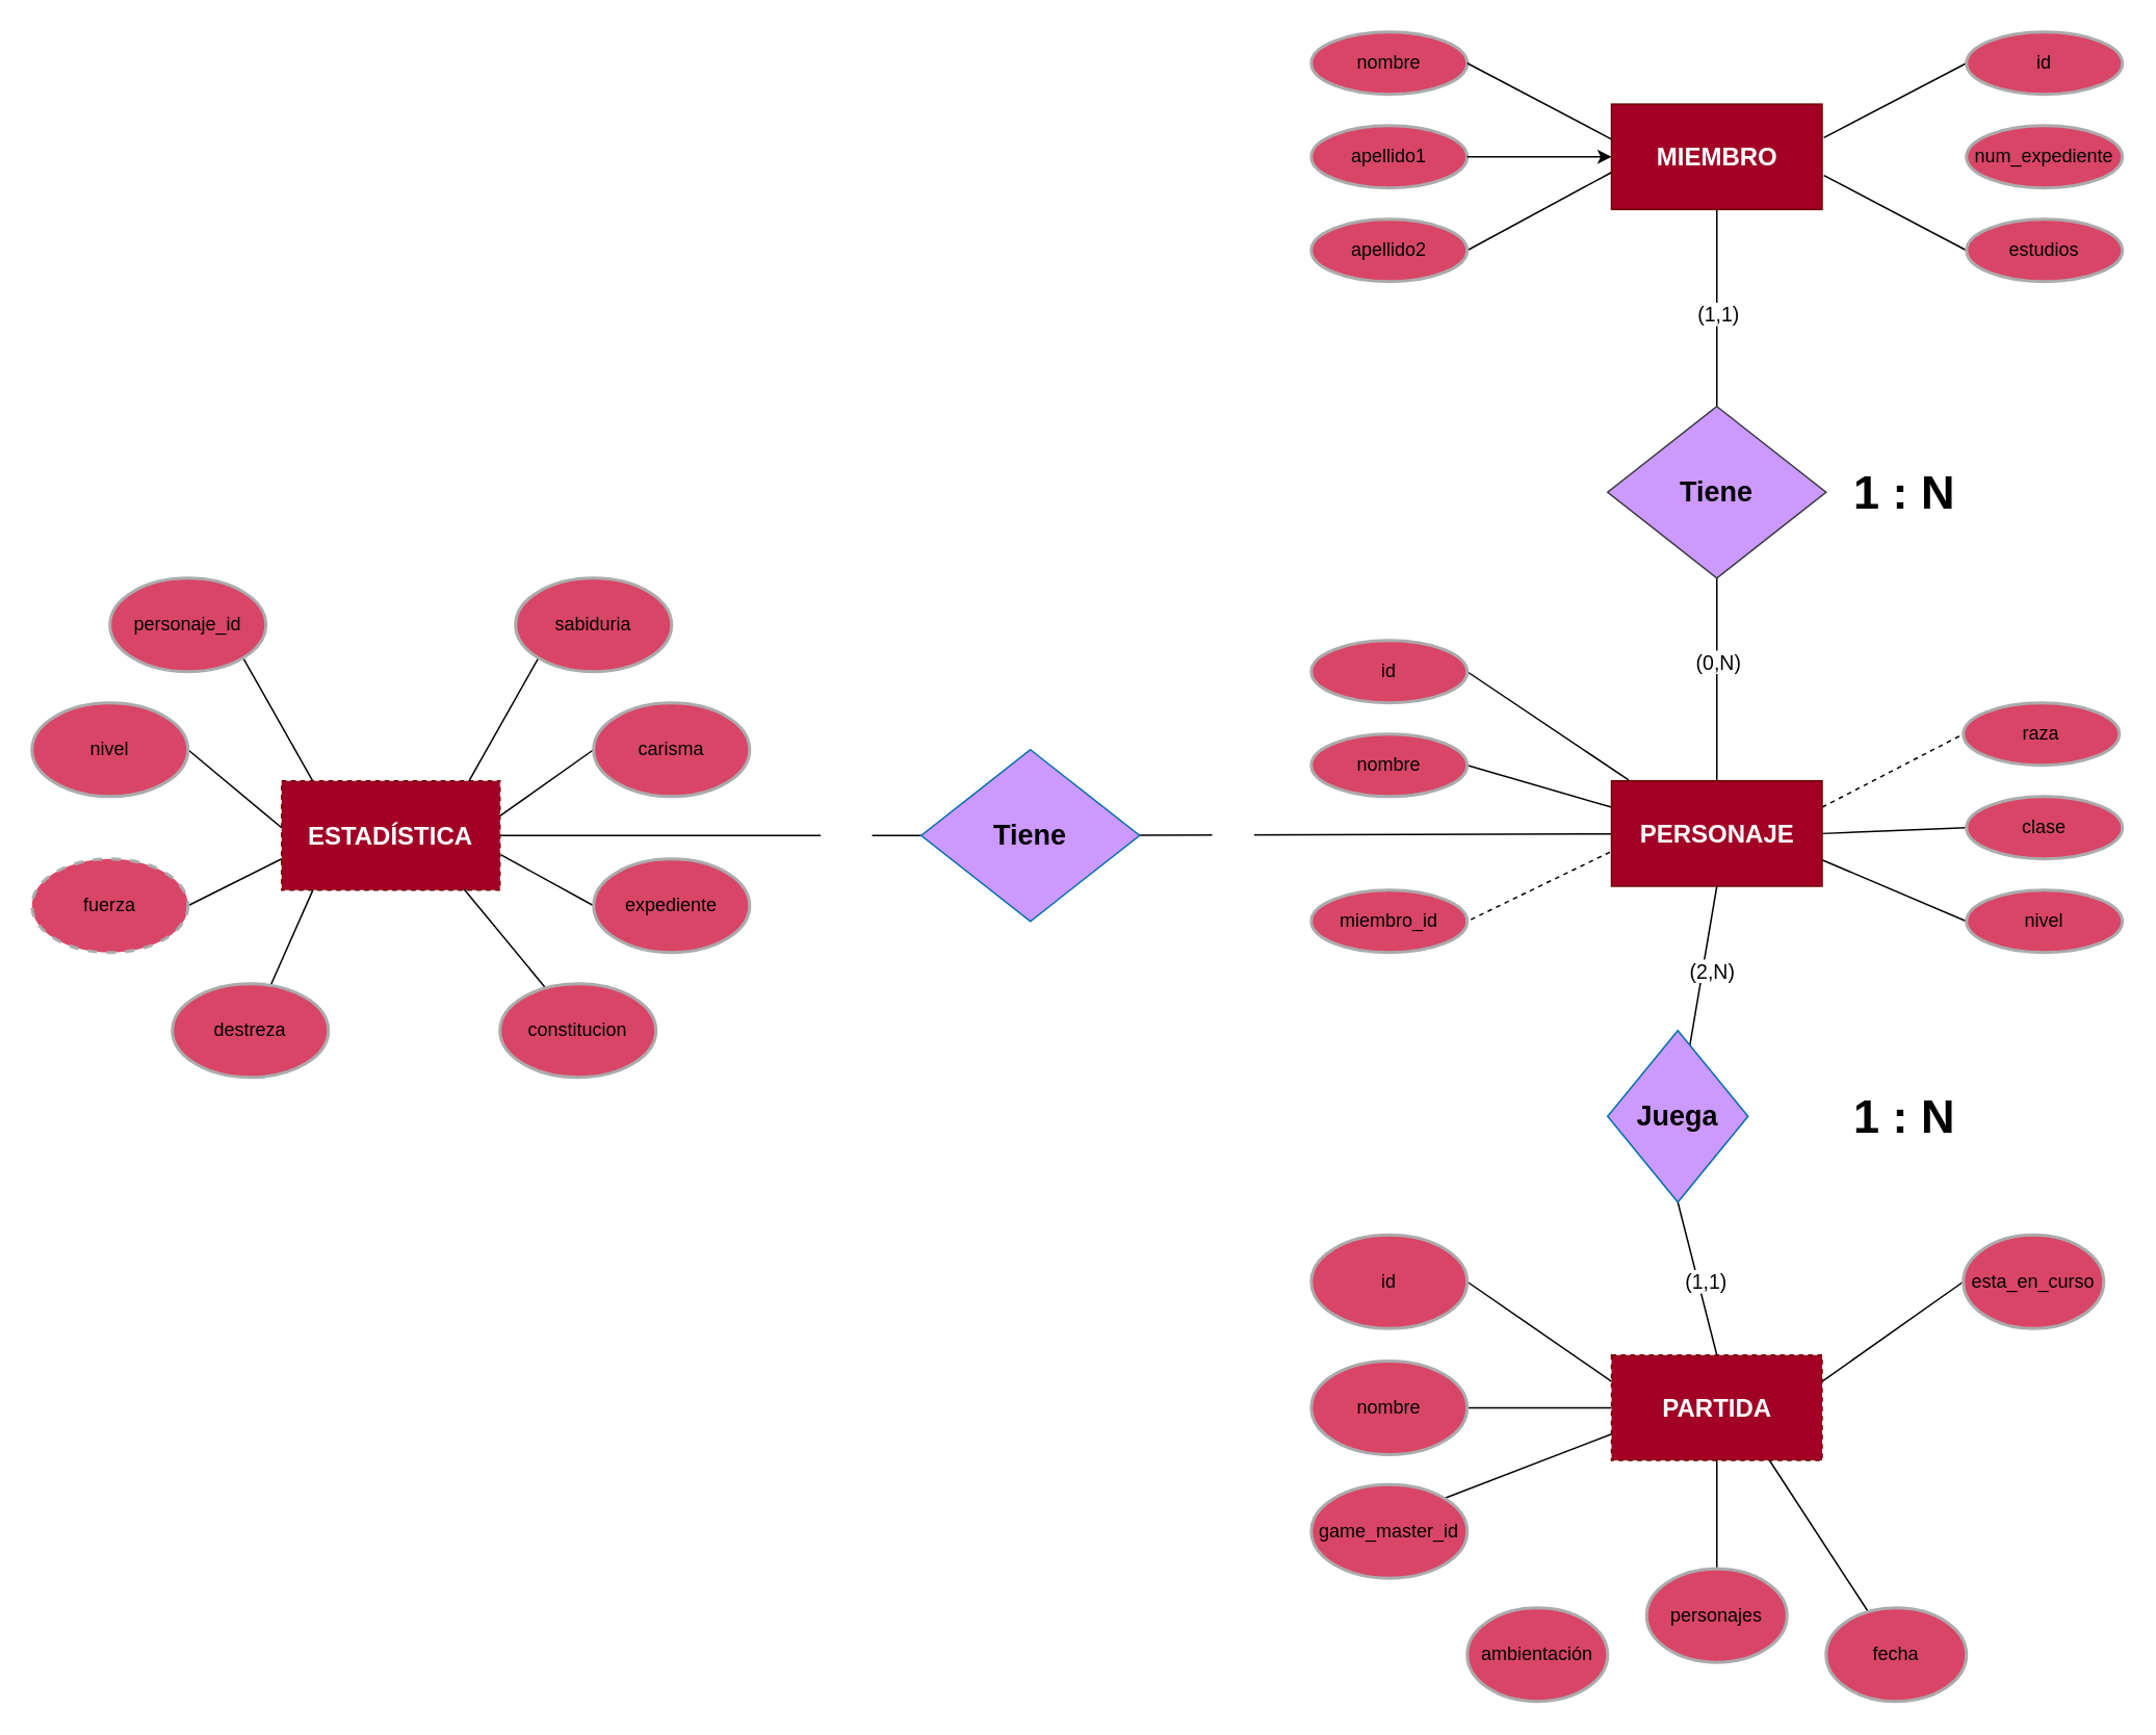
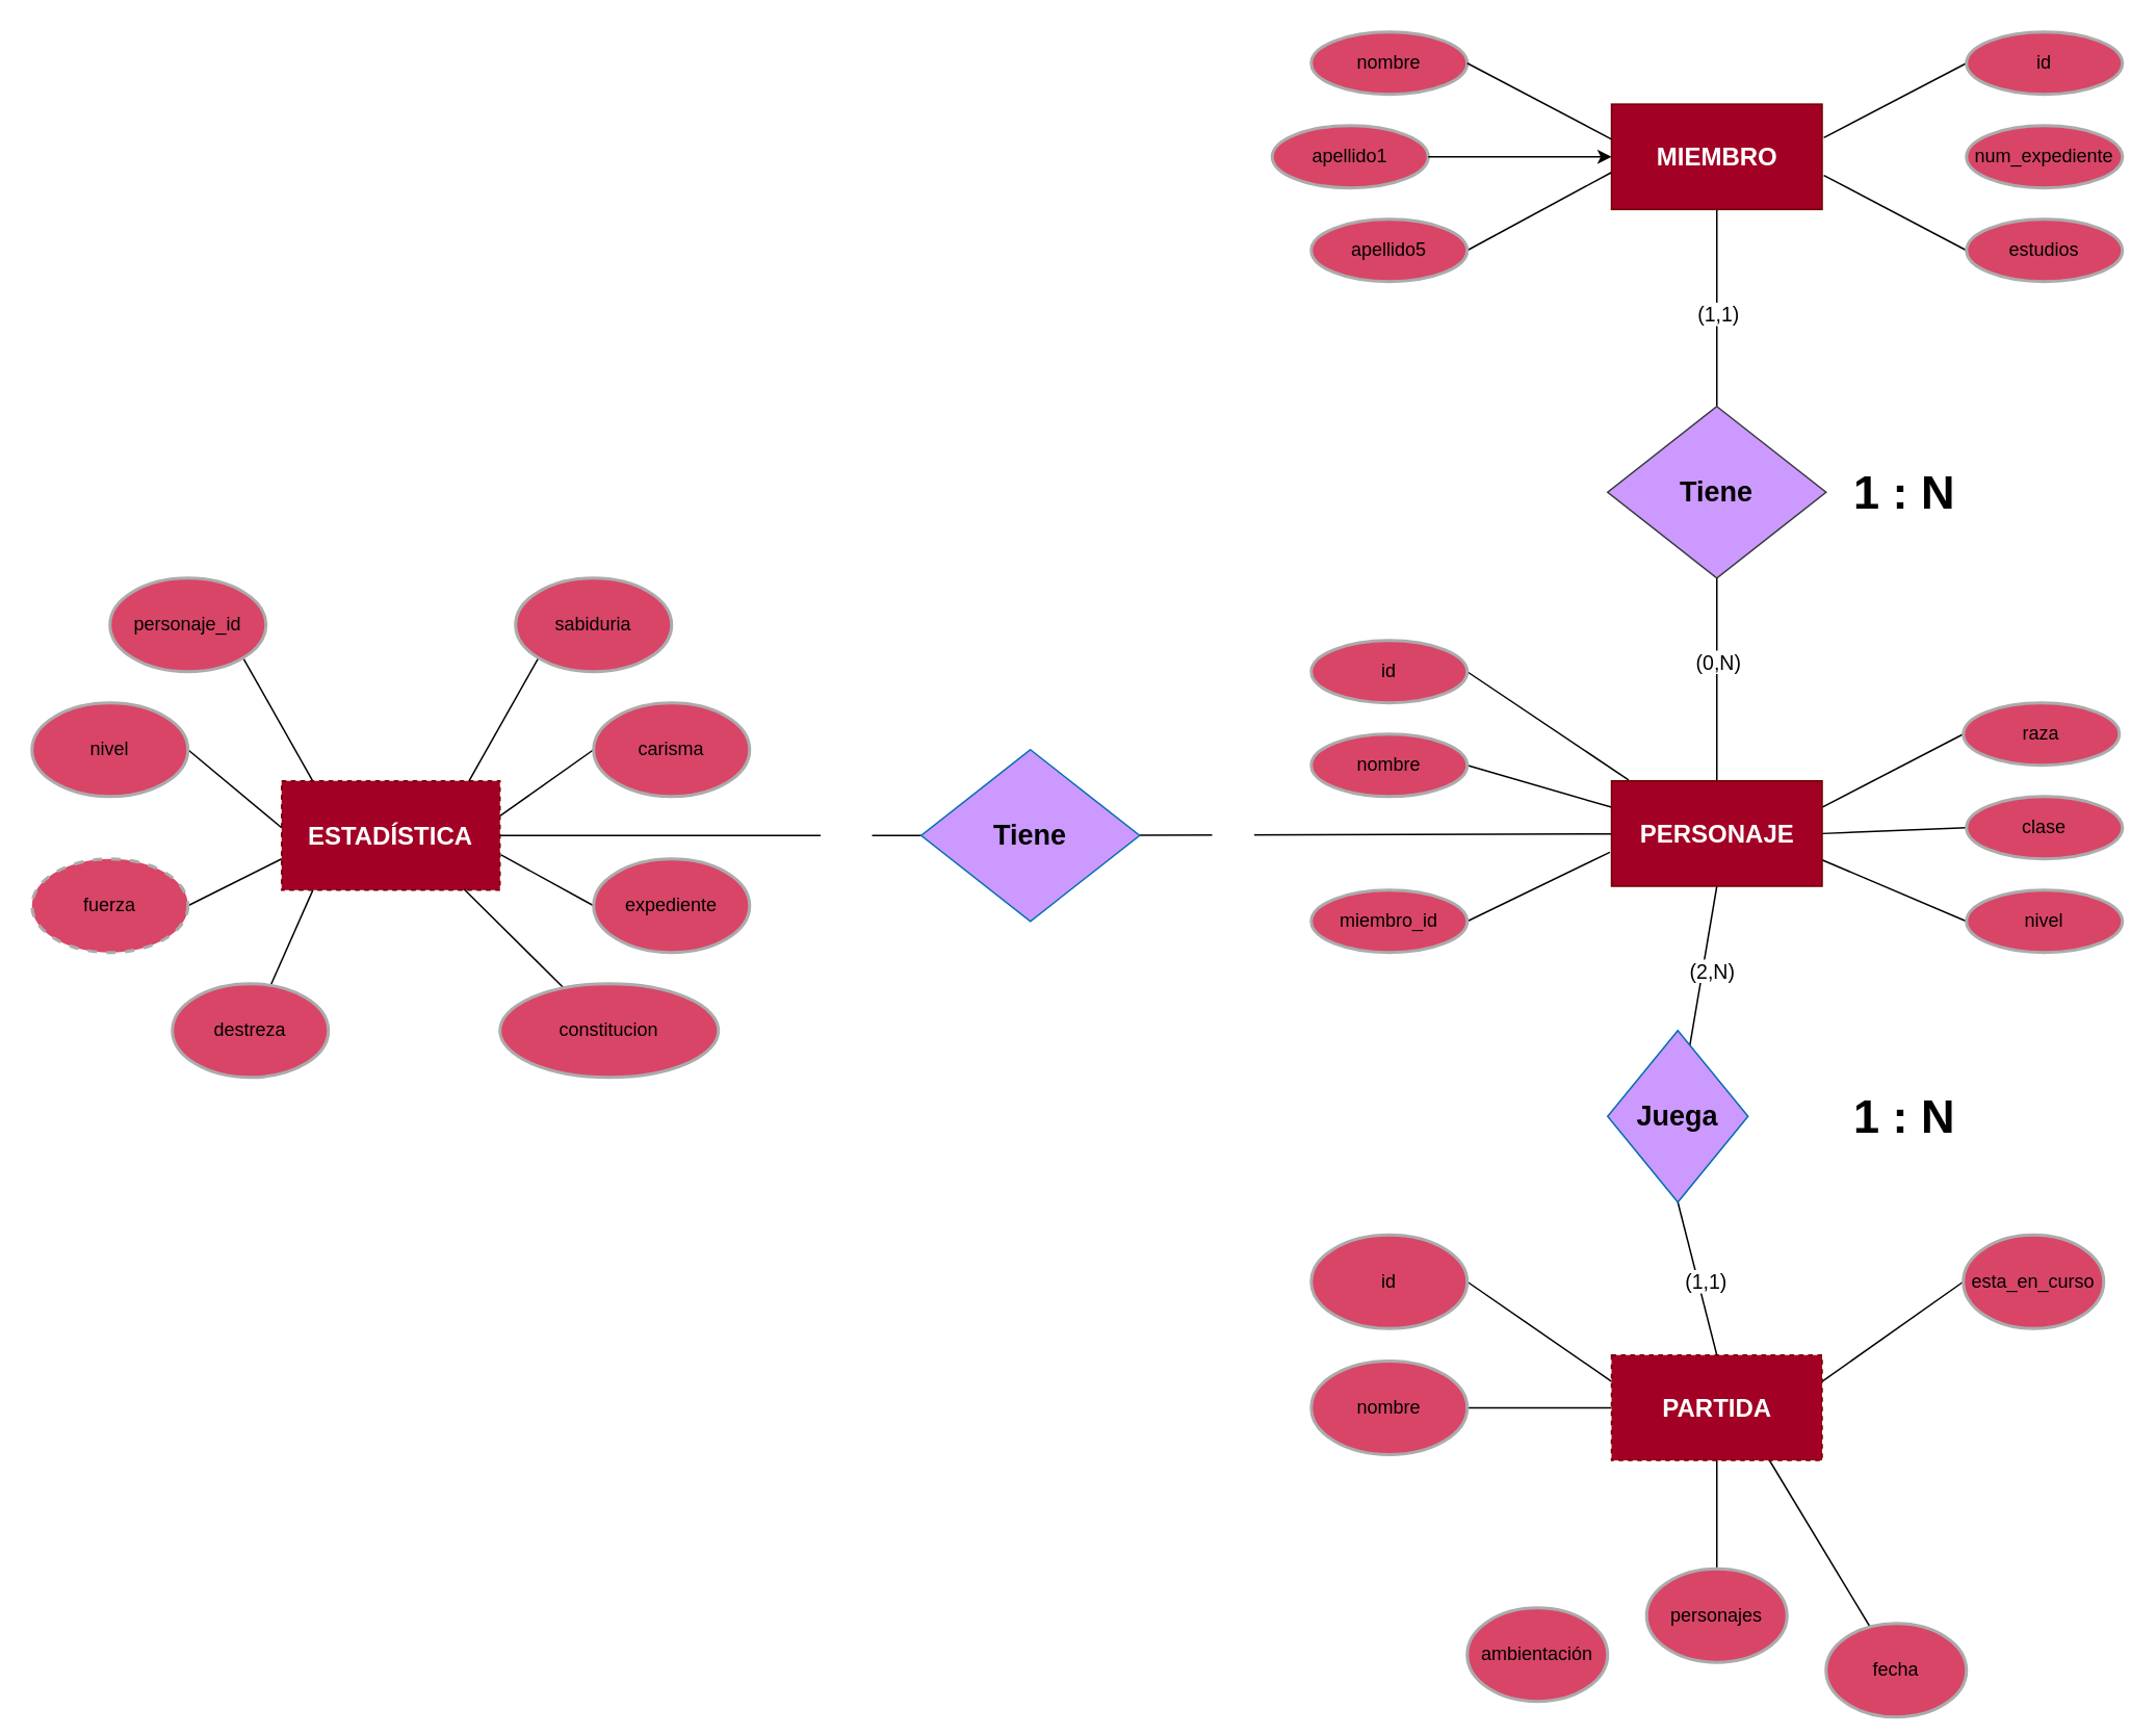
- <mxCell id="50" value="apellido1" style="ellipse;whiteSpace=wrap;html=1;fillColor=#d94567;strokeColor=#ABABAB;gradientColor=none;strokeWidth=2;" parent="1" vertex="1"><mxGeometry x="840" y="80" width="100" height="40" as="geometry" /></mxCell>
+ <mxCell id="50" value="apellido1" style="ellipse;whiteSpace=wrap;html=1;fillColor=#d94567;strokeColor=#ABABAB;gradientColor=none;strokeWidth=2;" parent="1" vertex="1"><mxGeometry x="815" y="80" width="100" height="40" as="geometry" /></mxCell>
- <mxCell id="41" value="apellido2" style="ellipse;whiteSpace=wrap;html=1;fillColor=#d94567;strokeColor=#ABABAB;gradientColor=none;strokeWidth=2;" parent="1" vertex="1"><mxGeometry x="840" y="140" width="100" height="40" as="geometry" /></mxCell>
+ <mxCell id="41" value="apellido5" style="ellipse;whiteSpace=wrap;html=1;fillColor=#d94567;strokeColor=#ABABAB;gradientColor=none;strokeWidth=2;" parent="1" vertex="1"><mxGeometry x="840" y="140" width="100" height="40" as="geometry" /></mxCell>
- <mxCell id="15" style="edgeStyle=none;html=1;exitX=1;exitY=0.25;exitDx=0;exitDy=0;entryX=0;entryY=0.5;entryDx=0;entryDy=0;endArrow=none;endFill=0;shadow=0;dashed=1;" parent="1" source="20" target="39" edge="1"><mxGeometry relative="1" as="geometry" /></mxCell>
+ <mxCell id="15" style="edgeStyle=none;html=1;exitX=1;exitY=0.25;exitDx=0;exitDy=0;entryX=0;entryY=0.5;entryDx=0;entryDy=0;endArrow=none;endFill=0;shadow=0;" parent="1" source="20" target="39" edge="1"><mxGeometry relative="1" as="geometry" /></mxCell>
- <mxCell id="14" style="edgeStyle=none;html=1;exitX=-0.008;exitY=0.677;exitDx=0;exitDy=0;entryX=1;entryY=0.5;entryDx=0;entryDy=0;endArrow=none;endFill=0;exitPerimeter=0;dashed=1;" parent="1" source="20" target="36" edge="1"><mxGeometry relative="1" as="geometry" /></mxCell>
+ <mxCell id="14" style="edgeStyle=none;html=1;exitX=-0.008;exitY=0.677;exitDx=0;exitDy=0;entryX=1;entryY=0.5;entryDx=0;entryDy=0;endArrow=none;endFill=0;exitPerimeter=0;" parent="1" source="20" target="36" edge="1"><mxGeometry relative="1" as="geometry" /></mxCell>
- <mxCell id="67" value="constitucion" style="ellipse;whiteSpace=wrap;html=1;fillColor=#d94567;strokeColor=#ABABAB;gradientColor=none;strokeWidth=2;" vertex="1" parent="1"><mxGeometry x="320" y="630" width="100" height="60" as="geometry" /></mxCell>
+ <mxCell id="67" value="constitucion" style="ellipse;whiteSpace=wrap;html=1;fillColor=#d94567;strokeColor=#ABABAB;gradientColor=none;strokeWidth=2;" vertex="1" parent="1"><mxGeometry x="320" y="630" width="140" height="60" as="geometry" /></mxCell>
- <mxCell id="23" style="edgeStyle=none;html=1;exitX=0;exitY=0.75;exitDx=0;exitDy=0;entryX=1;entryY=0;entryDx=0;entryDy=0;endArrow=none;endFill=0;" parent="1" source="27" target="44" edge="1"><mxGeometry relative="1" as="geometry" /></mxCell>
- <mxCell id="44" value="game_master_id" style="ellipse;whiteSpace=wrap;html=1;fillColor=#d94567;strokeColor=#ABABAB;gradientColor=none;strokeWidth=2;" parent="1" vertex="1"><mxGeometry x="840" y="951" width="100" height="60" as="geometry" /></mxCell>
- <mxCell id="47" value="fecha" style="ellipse;whiteSpace=wrap;html=1;fillColor=#d94567;strokeColor=#ABABAB;gradientColor=none;strokeWidth=2;" parent="1" vertex="1"><mxGeometry x="1170" y="1030" width="90" height="60" as="geometry" /></mxCell>
+ <mxCell id="47" value="fecha" style="ellipse;whiteSpace=wrap;html=1;fillColor=#d94567;strokeColor=#ABABAB;gradientColor=none;strokeWidth=2;" parent="1" vertex="1"><mxGeometry x="1170" y="1040" width="90" height="60" as="geometry" /></mxCell>
